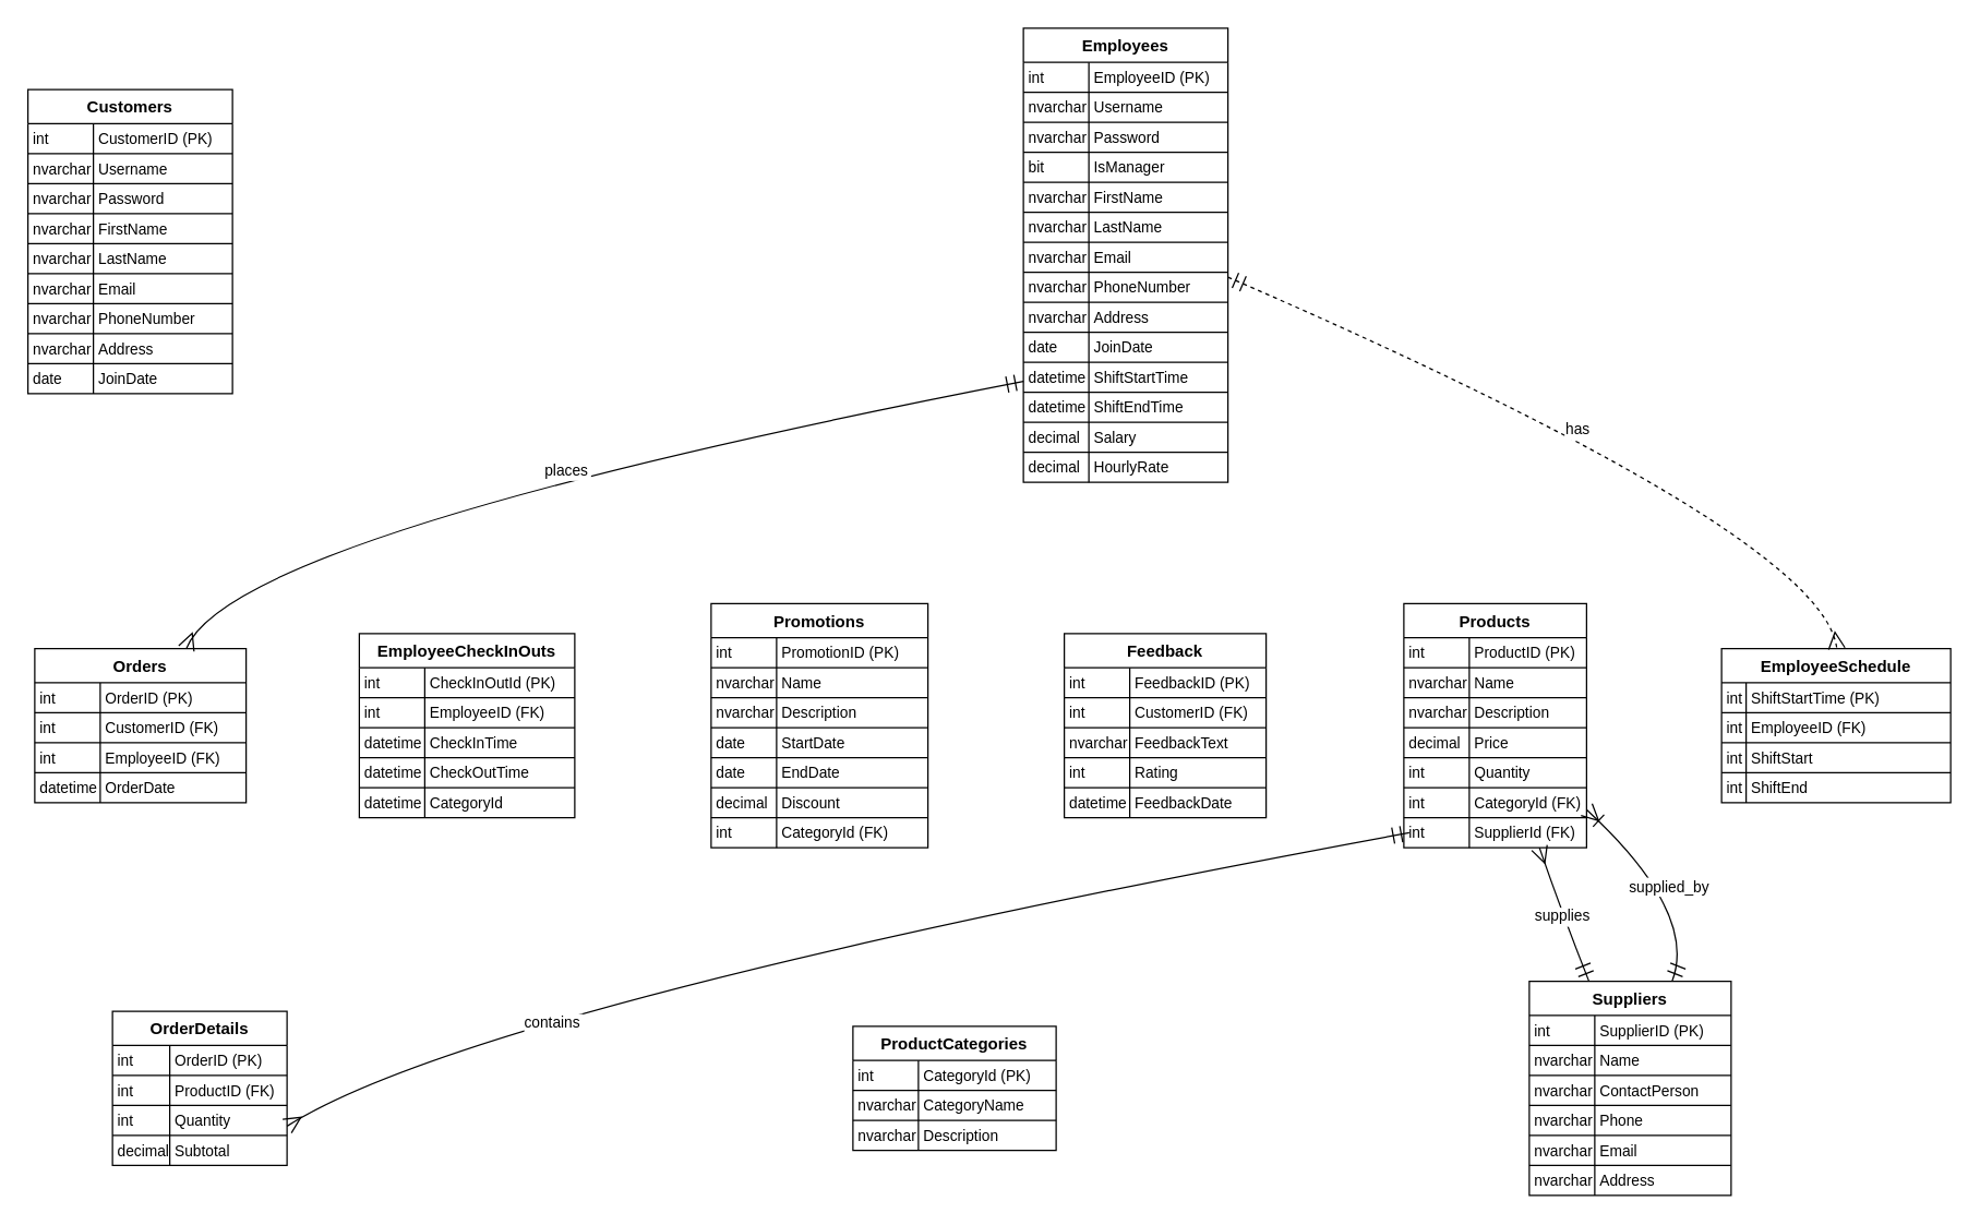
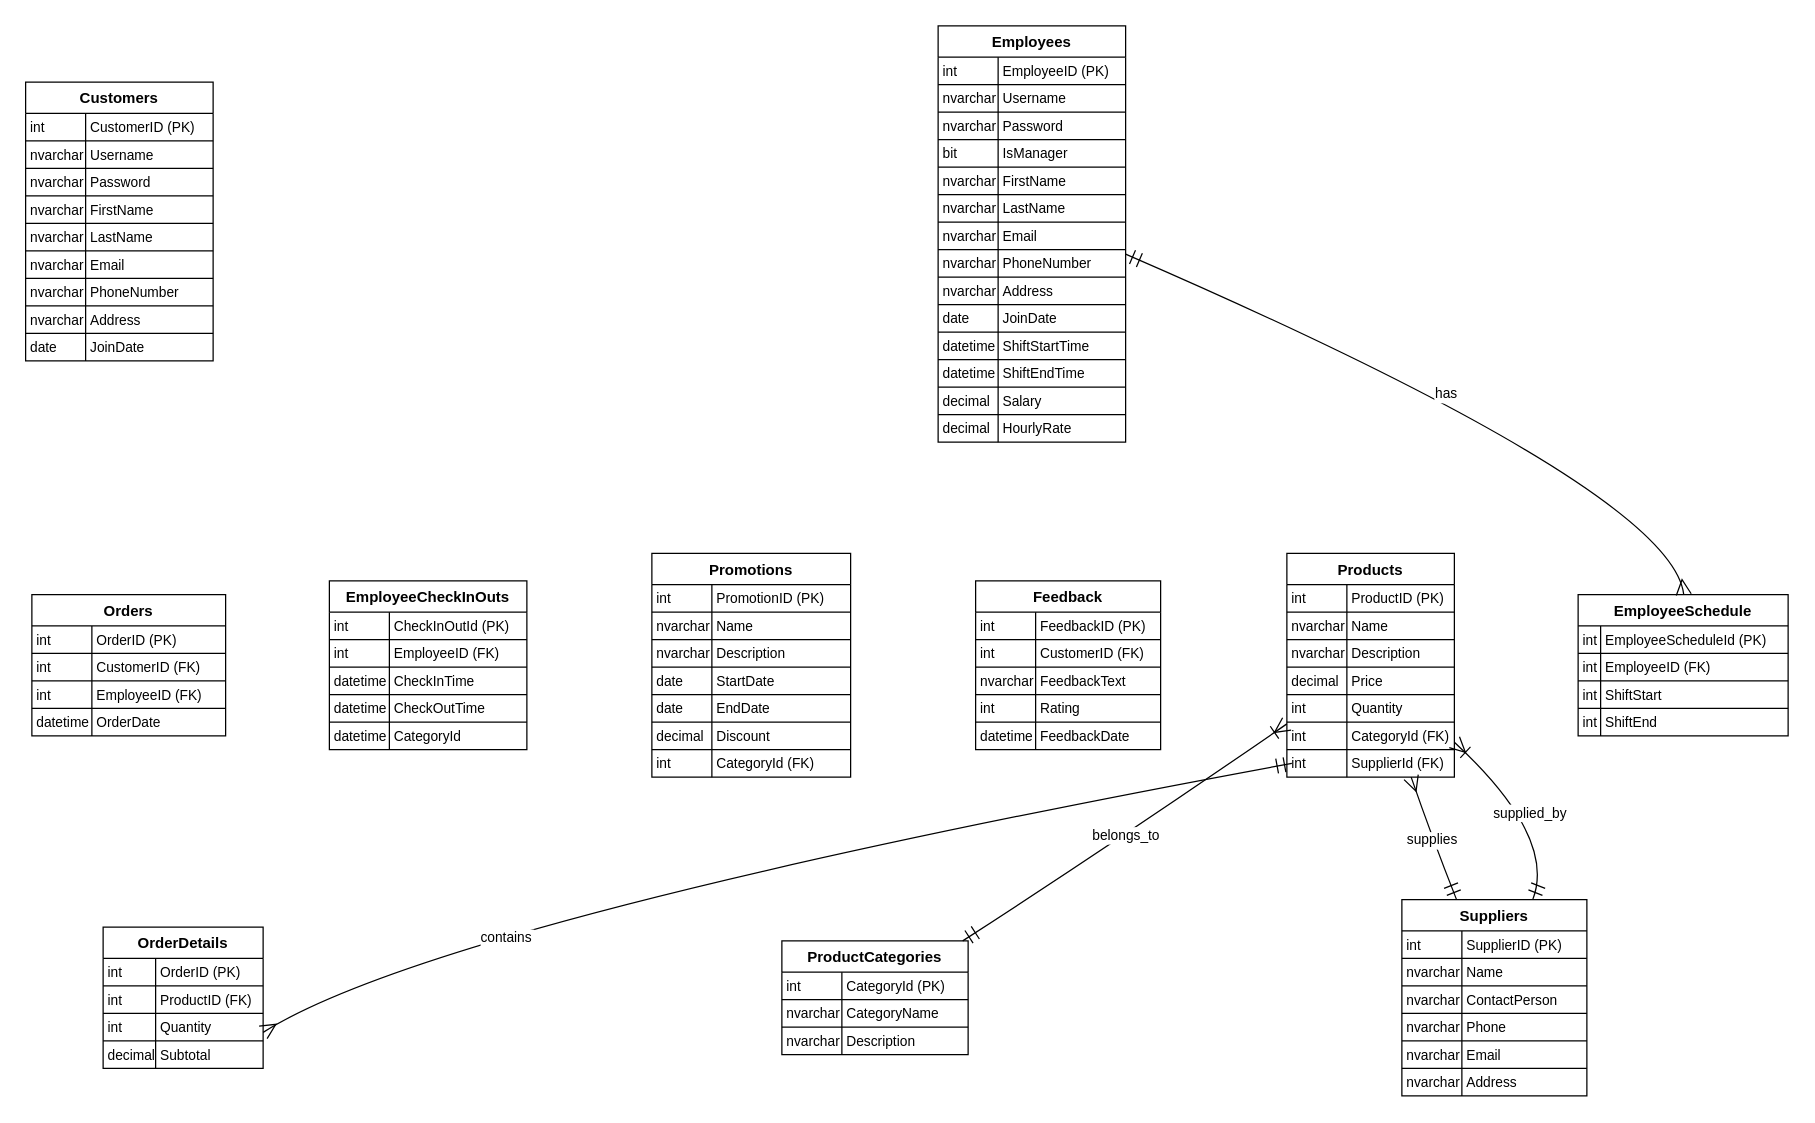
- <mxCell id="222" value="has" style="curved=1;startArrow=ERmandOne;startSize=10;endArrow=ERmany;endSize=10;exitX=0.997;exitY=0.548;entryX=0.503;entryY=-0.004;rounded=0;dashed=1;" edge="1" parent="1" source="2" target="204"><mxGeometry relative="1" as="geometry"><Array as="points"><mxPoint x="1337" y="392" /></Array></mxGeometry></mxCell>
+ <mxCell id="222" value="has" style="curved=1;startArrow=ERmandOne;startSize=10;;endArrow=ERmany;endSize=10;;exitX=0.997;exitY=0.548;entryX=0.503;entryY=-0.004;rounded=0;" edge="1" parent="1" source="2" target="204"><mxGeometry relative="1" as="geometry"><Array as="points"><mxPoint x="1337" y="392" /></Array></mxGeometry></mxCell>
- <mxCell id="217" value="places" style="curved=1;startArrow=ERmandOne;startSize=10;;endArrow=ERmany;endSize=10;;exitX=-0.002;exitY=0.779;entryX=0.719;entryY=-0.004;rounded=0;" edge="1" parent="1" source="2" target="45"><mxGeometry relative="1" as="geometry"><Array as="points"><mxPoint x="168" y="392" /></Array></mxGeometry></mxCell>
- <mxCell id="207" value="ShiftStartTime (PK)" style="shape=partialRectangle;connectable=0;fillColor=none;top=0;left=0;bottom=0;right=0;align=left;spacingLeft=2;overflow=hidden;fontSize=11;" vertex="1" parent="205"><mxGeometry x="18" width="150" height="22" as="geometry"><mxRectangle width="150" height="22" as="alternateBounds" /></mxGeometry></mxCell>
+ <mxCell id="207" value="EmployeeScheduleId (PK)" style="shape=partialRectangle;connectable=0;fillColor=none;top=0;left=0;bottom=0;right=0;align=left;spacingLeft=2;overflow=hidden;fontSize=11;" vertex="1" parent="205"><mxGeometry x="18" width="150" height="22" as="geometry"><mxRectangle width="150" height="22" as="alternateBounds" /></mxGeometry></mxCell>
+ <mxCell id="219" value="belongs_to" style="curved=1;startArrow=ERoneToMany;startSize=10;;endArrow=ERmandOne;endSize=10;;exitX=0.0;exitY=0.762;entryX=0.969;entryY=0.002;rounded=0;" edge="1" parent="1" source="102" target="153"><mxGeometry relative="1" as="geometry"><Array as="points"><mxPoint x="898" y="669" /></Array></mxGeometry></mxCell>
